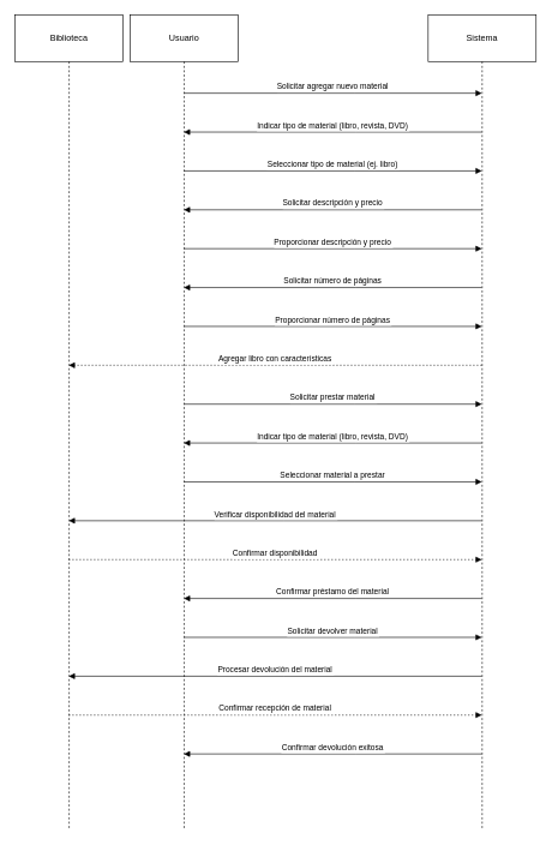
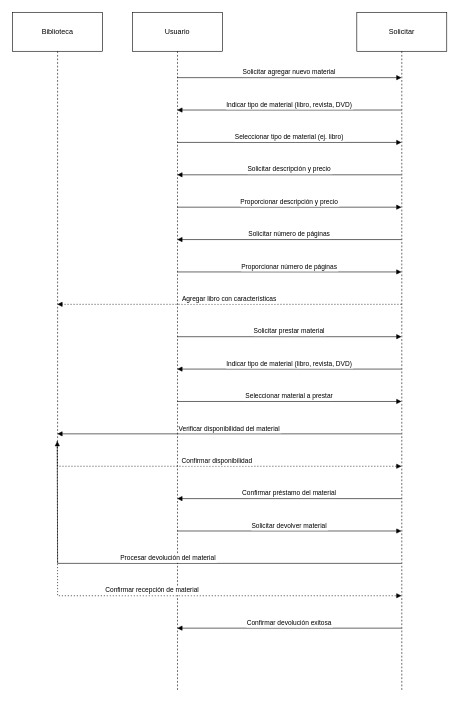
- <mxCell id="4" value="Sistema" style="shape=umlLifeline;perimeter=lifelinePerimeter;whiteSpace=wrap;container=1;dropTarget=0;collapsible=0;recursiveResize=0;outlineConnect=0;portConstraint=eastwest;newEdgeStyle={&quot;edgeStyle&quot;:&quot;elbowEdgeStyle&quot;,&quot;elbow&quot;:&quot;vertical&quot;,&quot;curved&quot;:0,&quot;rounded&quot;:0};size=65;" parent="1" vertex="1"><mxGeometry x="594" width="150" height="1132" as="geometry" y="20" /></mxCell>
+ <mxCell id="4" value="Solicitar" style="shape=umlLifeline;perimeter=lifelinePerimeter;whiteSpace=wrap;container=1;dropTarget=0;collapsible=0;recursiveResize=0;outlineConnect=0;portConstraint=eastwest;newEdgeStyle={&quot;edgeStyle&quot;:&quot;elbowEdgeStyle&quot;,&quot;elbow&quot;:&quot;vertical&quot;,&quot;curved&quot;:0,&quot;rounded&quot;:0};size=65;" parent="1" vertex="1"><mxGeometry x="594" width="150" height="1132" as="geometry" y="20" /></mxCell>
- <mxCell id="2" value="Biblioteca" style="shape=umlLifeline;perimeter=lifelinePerimeter;whiteSpace=wrap;container=1;dropTarget=0;collapsible=0;recursiveResize=0;outlineConnect=0;portConstraint=eastwest;newEdgeStyle={&quot;edgeStyle&quot;:&quot;elbowEdgeStyle&quot;,&quot;elbow&quot;:&quot;vertical&quot;,&quot;curved&quot;:0,&quot;rounded&quot;:0};size=65;" parent="1" vertex="1"><mxGeometry width="150" height="1132" as="geometry" x="20" y="20" /></mxCell>
+ <mxCell id="2" value="Biblioteca" style="shape=umlLifeline;perimeter=lifelinePerimeter;whiteSpace=wrap;container=1;dropTarget=0;collapsible=0;recursiveResize=0;outlineConnect=0;portConstraint=eastwest;newEdgeStyle={&quot;edgeStyle&quot;:&quot;elbowEdgeStyle&quot;,&quot;elbow&quot;:&quot;vertical&quot;,&quot;curved&quot;:0,&quot;rounded&quot;:0};size=65;" parent="1" vertex="1"><mxGeometry x="20" y="20" width="150" height="715" as="geometry" /></mxCell>
- <mxCell id="3" value="Usuario" style="shape=umlLifeline;perimeter=lifelinePerimeter;whiteSpace=wrap;container=1;dropTarget=0;collapsible=0;recursiveResize=0;outlineConnect=0;portConstraint=eastwest;newEdgeStyle={&quot;edgeStyle&quot;:&quot;elbowEdgeStyle&quot;,&quot;elbow&quot;:&quot;vertical&quot;,&quot;curved&quot;:0,&quot;rounded&quot;:0};size=65;" parent="1" vertex="1"><mxGeometry x="180" y="20" width="150" height="1132" as="geometry" /></mxCell>
+ <mxCell id="3" value="Usuario" style="shape=umlLifeline;perimeter=lifelinePerimeter;whiteSpace=wrap;container=1;dropTarget=0;collapsible=0;recursiveResize=0;outlineConnect=0;portConstraint=eastwest;newEdgeStyle={&quot;edgeStyle&quot;:&quot;elbowEdgeStyle&quot;,&quot;elbow&quot;:&quot;vertical&quot;,&quot;curved&quot;:0,&quot;rounded&quot;:0};size=65;" parent="1" vertex="1"><mxGeometry x="220" width="150" height="1132" as="geometry" y="20" /></mxCell>
